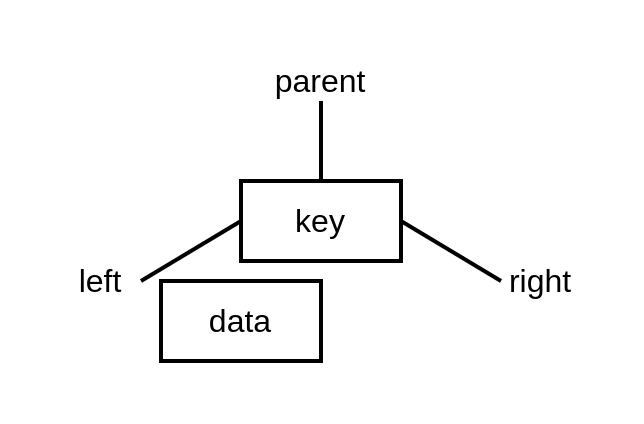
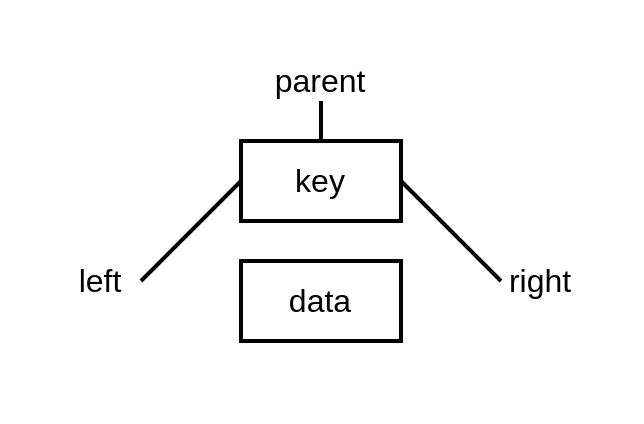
- <mxCell id="3" value="&lt;font style=&quot;font-size: 16px&quot; color=&quot;#000000&quot;&gt;key&lt;/font&gt;" style="rounded=0;whiteSpace=wrap;html=1;strokeColor=#000000;strokeWidth=2;fillColor=none;" parent="1" vertex="1"><mxGeometry x="120" y="90" width="80" height="40" as="geometry" /></mxCell>
+ <mxCell id="3" value="&lt;font style=&quot;font-size: 16px&quot; color=&quot;#000000&quot;&gt;key&lt;/font&gt;" style="rounded=0;whiteSpace=wrap;html=1;strokeColor=#000000;strokeWidth=2;fillColor=none;" parent="1" vertex="1"><mxGeometry x="120" y="70" width="80" height="40" as="geometry" /></mxCell>
- <mxCell id="4" value="&lt;font style=&quot;font-size: 16px&quot; color=&quot;#000000&quot;&gt;data&lt;/font&gt;" style="rounded=0;whiteSpace=wrap;html=1;strokeColor=#000000;strokeWidth=2;fillColor=none;" parent="1" vertex="1"><mxGeometry x="80" y="140" width="80" height="40" as="geometry" /></mxCell>
+ <mxCell id="4" value="&lt;font style=&quot;font-size: 16px&quot; color=&quot;#000000&quot;&gt;data&lt;/font&gt;" style="rounded=0;whiteSpace=wrap;html=1;strokeColor=#000000;strokeWidth=2;fillColor=none;" parent="1" vertex="1"><mxGeometry x="120" y="130" width="80" height="40" as="geometry" /></mxCell>
